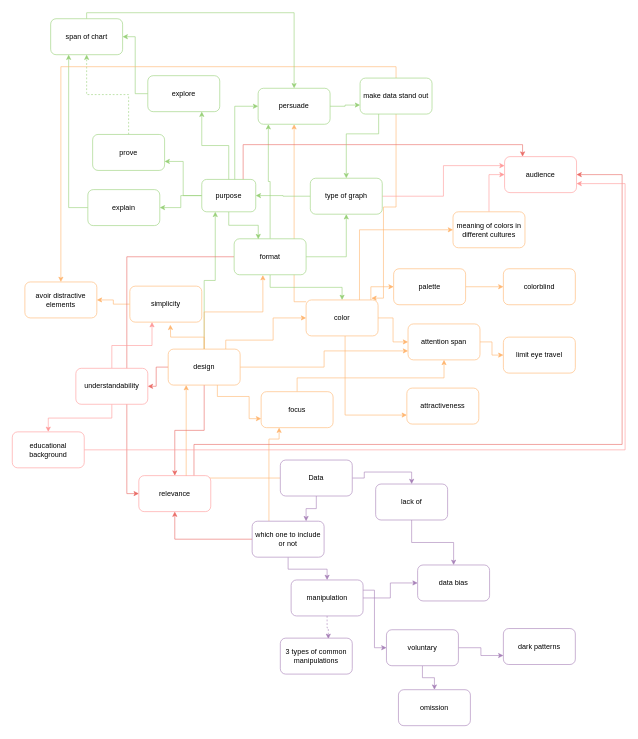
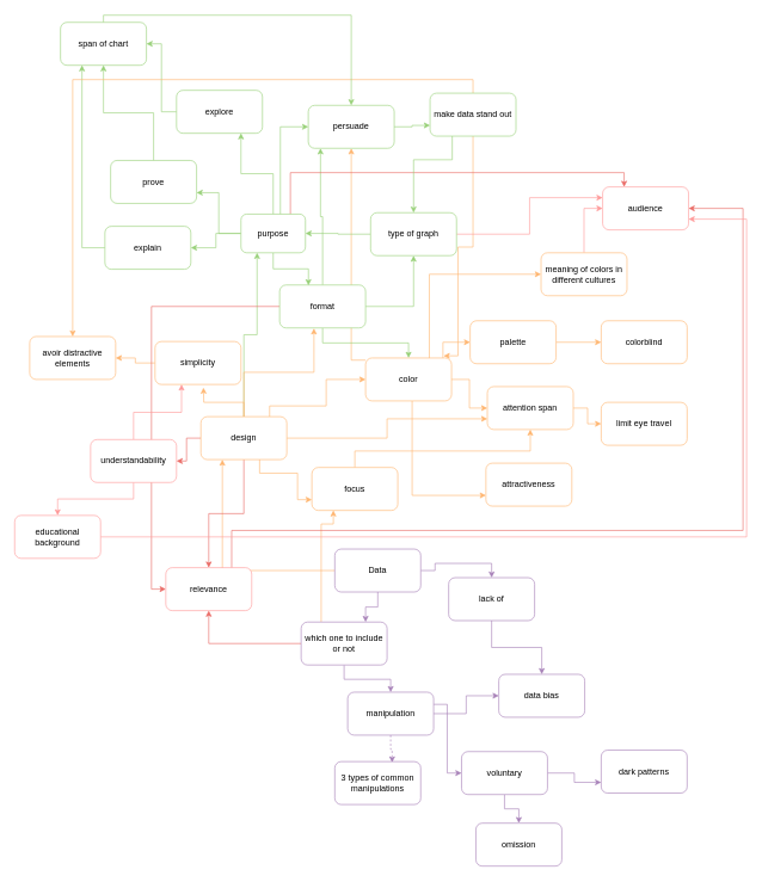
- <mxCell id="73" style="edgeStyle=orthogonalEdgeStyle;rounded=0;orthogonalLoop=1;jettySize=auto;html=1;entryX=0.5;entryY=1;entryDx=0;entryDy=0;strokeColor=#97D077;dashed=1;" edge="1" parent="1" source="74" target="87"><mxGeometry relative="1" as="geometry" /></mxCell>
+ <mxCell id="73" style="edgeStyle=orthogonalEdgeStyle;rounded=0;orthogonalLoop=1;jettySize=auto;html=1;entryX=0.5;entryY=1;entryDx=0;entryDy=0;strokeColor=#97D077;" edge="1" parent="1" source="74" target="87"><mxGeometry relative="1" as="geometry" /></mxCell>
